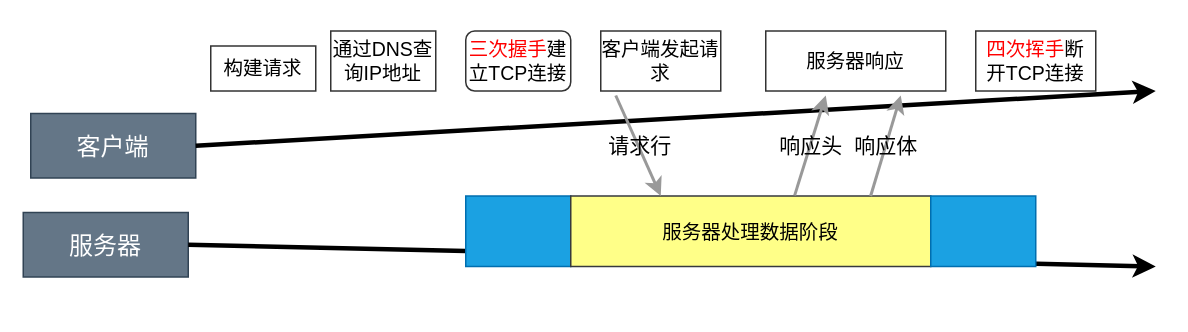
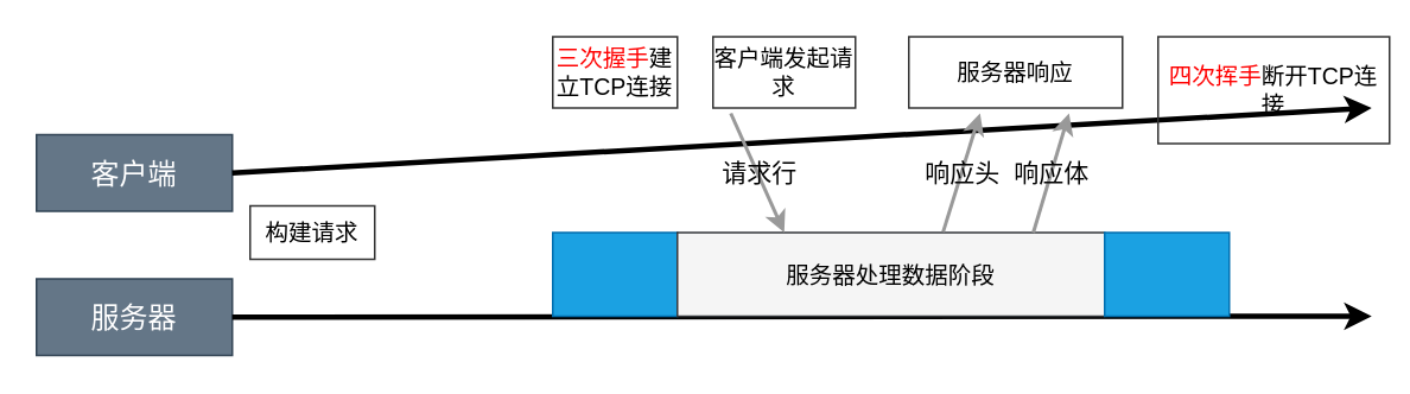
- <mxCell id="5" value="通过DNS查询IP地址" style="rounded=0;whiteSpace=wrap;html=1;fillColor=none;fontColor=#000000;strokeColor=#333333;fontSize=13;" parent="1" vertex="1"><mxGeometry x="220" y="20" width="70" height="40" as="geometry" /></mxCell>
- <mxCell id="6" value="&lt;font color=&quot;#ff0000&quot;&gt;三次握手&lt;/font&gt;建立TCP连接" style="whiteSpace=wrap;html=1;fillColor=none;fontColor=#000000;strokeColor=#333333;fontSize=13;rounded=1;" parent="1" vertex="1"><mxGeometry x="310" y="20" width="70" height="40" as="geometry" /></mxCell>
+ <mxCell id="6" value="&lt;font color=&quot;#ff0000&quot;&gt;三次握手&lt;/font&gt;建立TCP连接" style="rounded=0;whiteSpace=wrap;html=1;fillColor=none;fontColor=#000000;strokeColor=#333333;fontSize=13;" parent="1" vertex="1"><mxGeometry x="310" y="20" width="70" height="40" as="geometry" /></mxCell>
- <mxCell id="9" value="&lt;font color=&quot;#ff0000&quot;&gt;四次挥手&lt;/font&gt;断开TCP连接" style="rounded=0;whiteSpace=wrap;html=1;fillColor=none;fontColor=#000000;strokeColor=#333333;fontSize=13;" parent="1" vertex="1"><mxGeometry x="650" y="20" width="80" height="40" as="geometry" /></mxCell>
+ <mxCell id="9" value="&lt;font color=&quot;#ff0000&quot;&gt;四次挥手&lt;/font&gt;断开TCP连接" style="rounded=0;whiteSpace=wrap;html=1;fillColor=none;fontColor=#000000;strokeColor=#333333;fontSize=13;" parent="1" vertex="1"><mxGeometry x="650" y="20" width="130" height="60" as="geometry" /></mxCell>
- <mxCell id="4" value="构建请求" style="rounded=0;whiteSpace=wrap;html=1;fillColor=none;fontColor=#000000;strokeColor=#333333;fontSize=13;" parent="1" vertex="1"><mxGeometry x="140" y="30" width="70" height="30" as="geometry" /></mxCell>
+ <mxCell id="4" value="构建请求" style="rounded=0;whiteSpace=wrap;html=1;fillColor=none;fontColor=#000000;strokeColor=#333333;fontSize=13;" parent="1" vertex="1"><mxGeometry x="140" y="115" width="70" height="30" as="geometry" /></mxCell>
- <mxCell id="13" value="服务器处理数据阶段" style="rounded=0;whiteSpace=wrap;html=1;fillColor=#ffff88;strokeColor=#36393d;fontColor=#000000;fontSize=13;" parent="1" vertex="1"><mxGeometry x="380" y="130" width="240" height="47" as="geometry" /></mxCell>
+ <mxCell id="13" value="服务器处理数据阶段" style="rounded=0;whiteSpace=wrap;html=1;fillColor=#f5f5f5;strokeColor=#36393d;fontColor=#000000;fontSize=13;" parent="1" vertex="1"><mxGeometry x="380" y="130" width="240" height="47" as="geometry" /></mxCell>
- <mxCell id="10" value="服务器" style="rounded=0;whiteSpace=wrap;html=1;fillColor=#647687;fontColor=#ffffff;strokeColor=#314354;fontSize=16;" parent="1" vertex="1"><mxGeometry x="15" y="141" width="110" height="43" as="geometry" /></mxCell>
+ <mxCell id="10" value="服务器" style="rounded=0;whiteSpace=wrap;html=1;fillColor=#647687;fontColor=#ffffff;strokeColor=#314354;fontSize=16;" parent="1" vertex="1"><mxGeometry x="20" y="156" width="110" height="43" as="geometry" /></mxCell>
